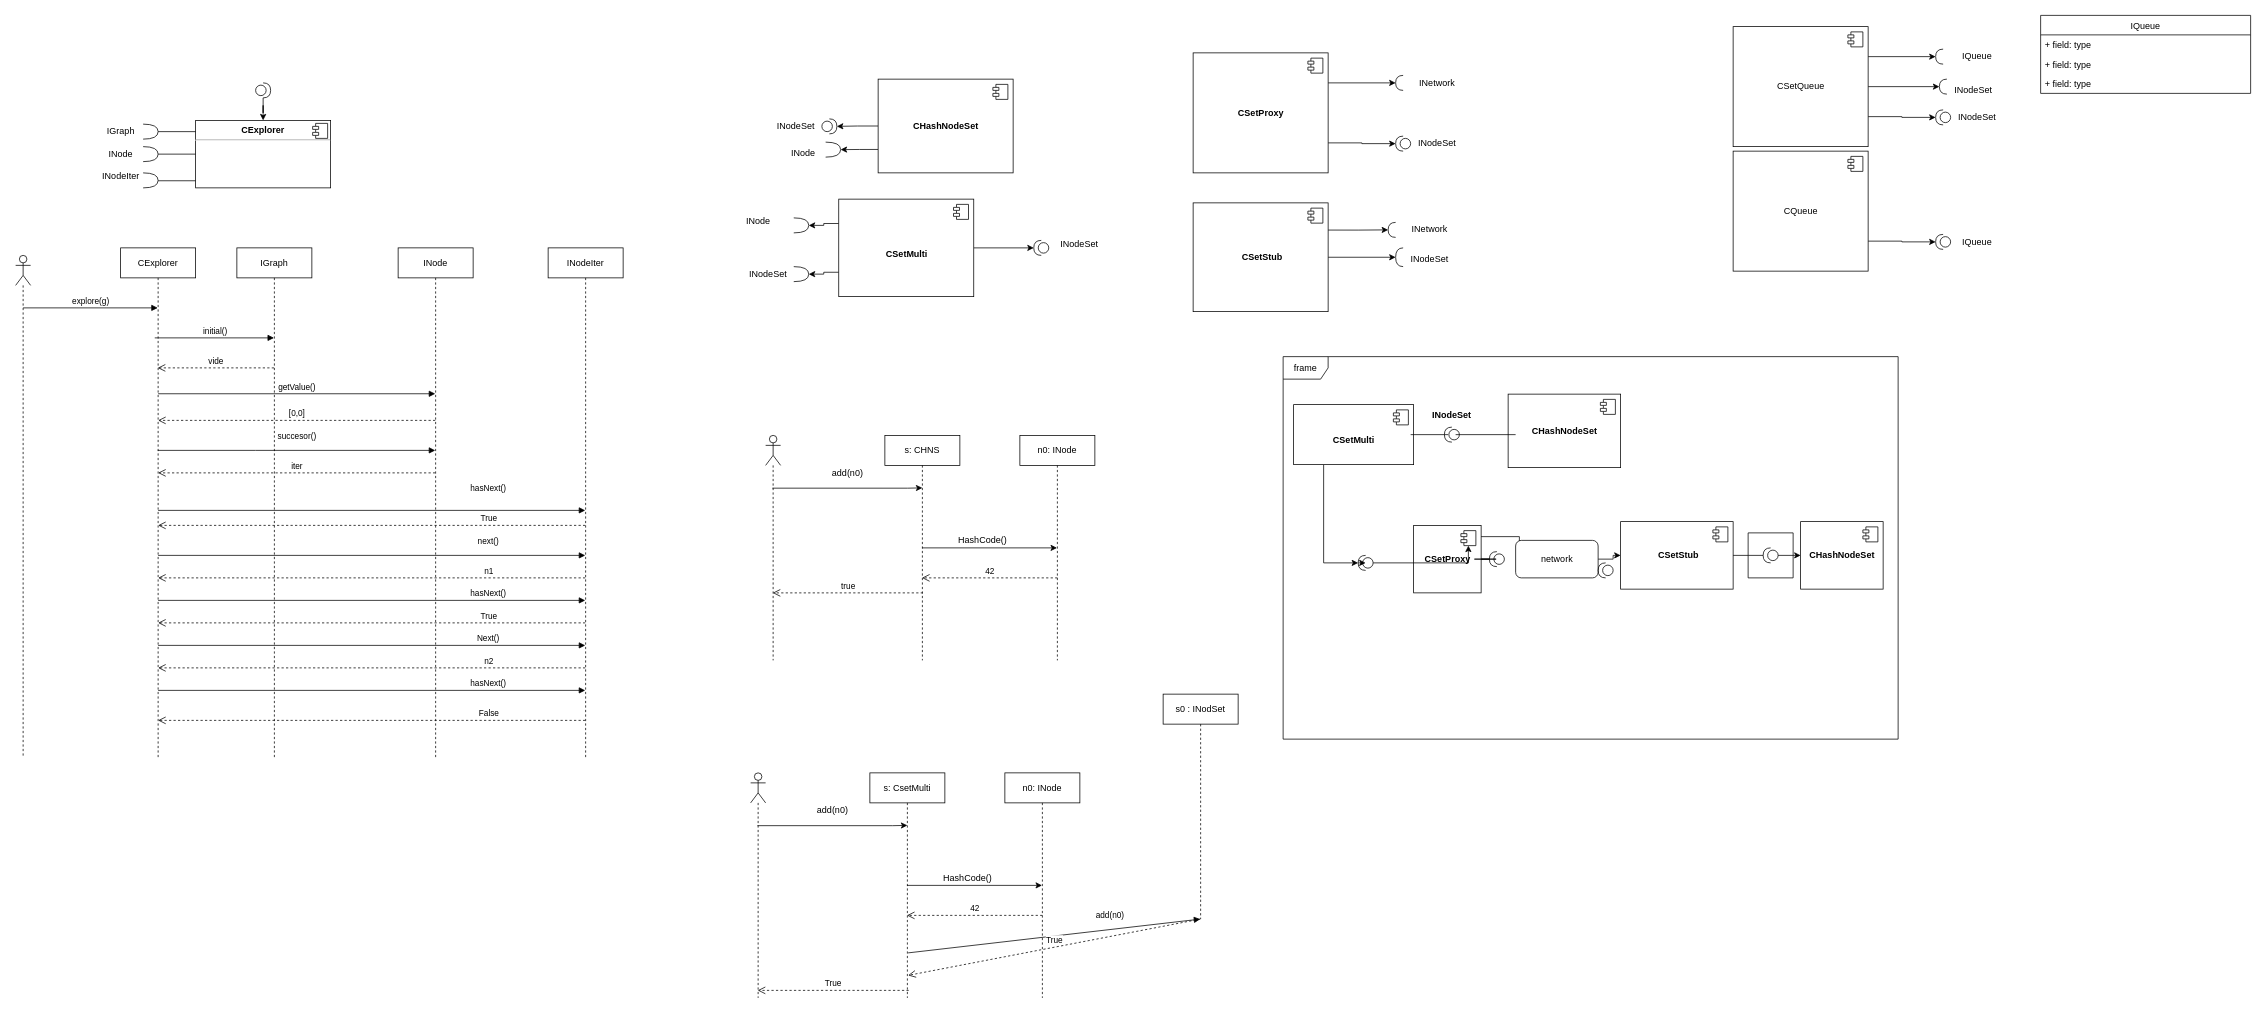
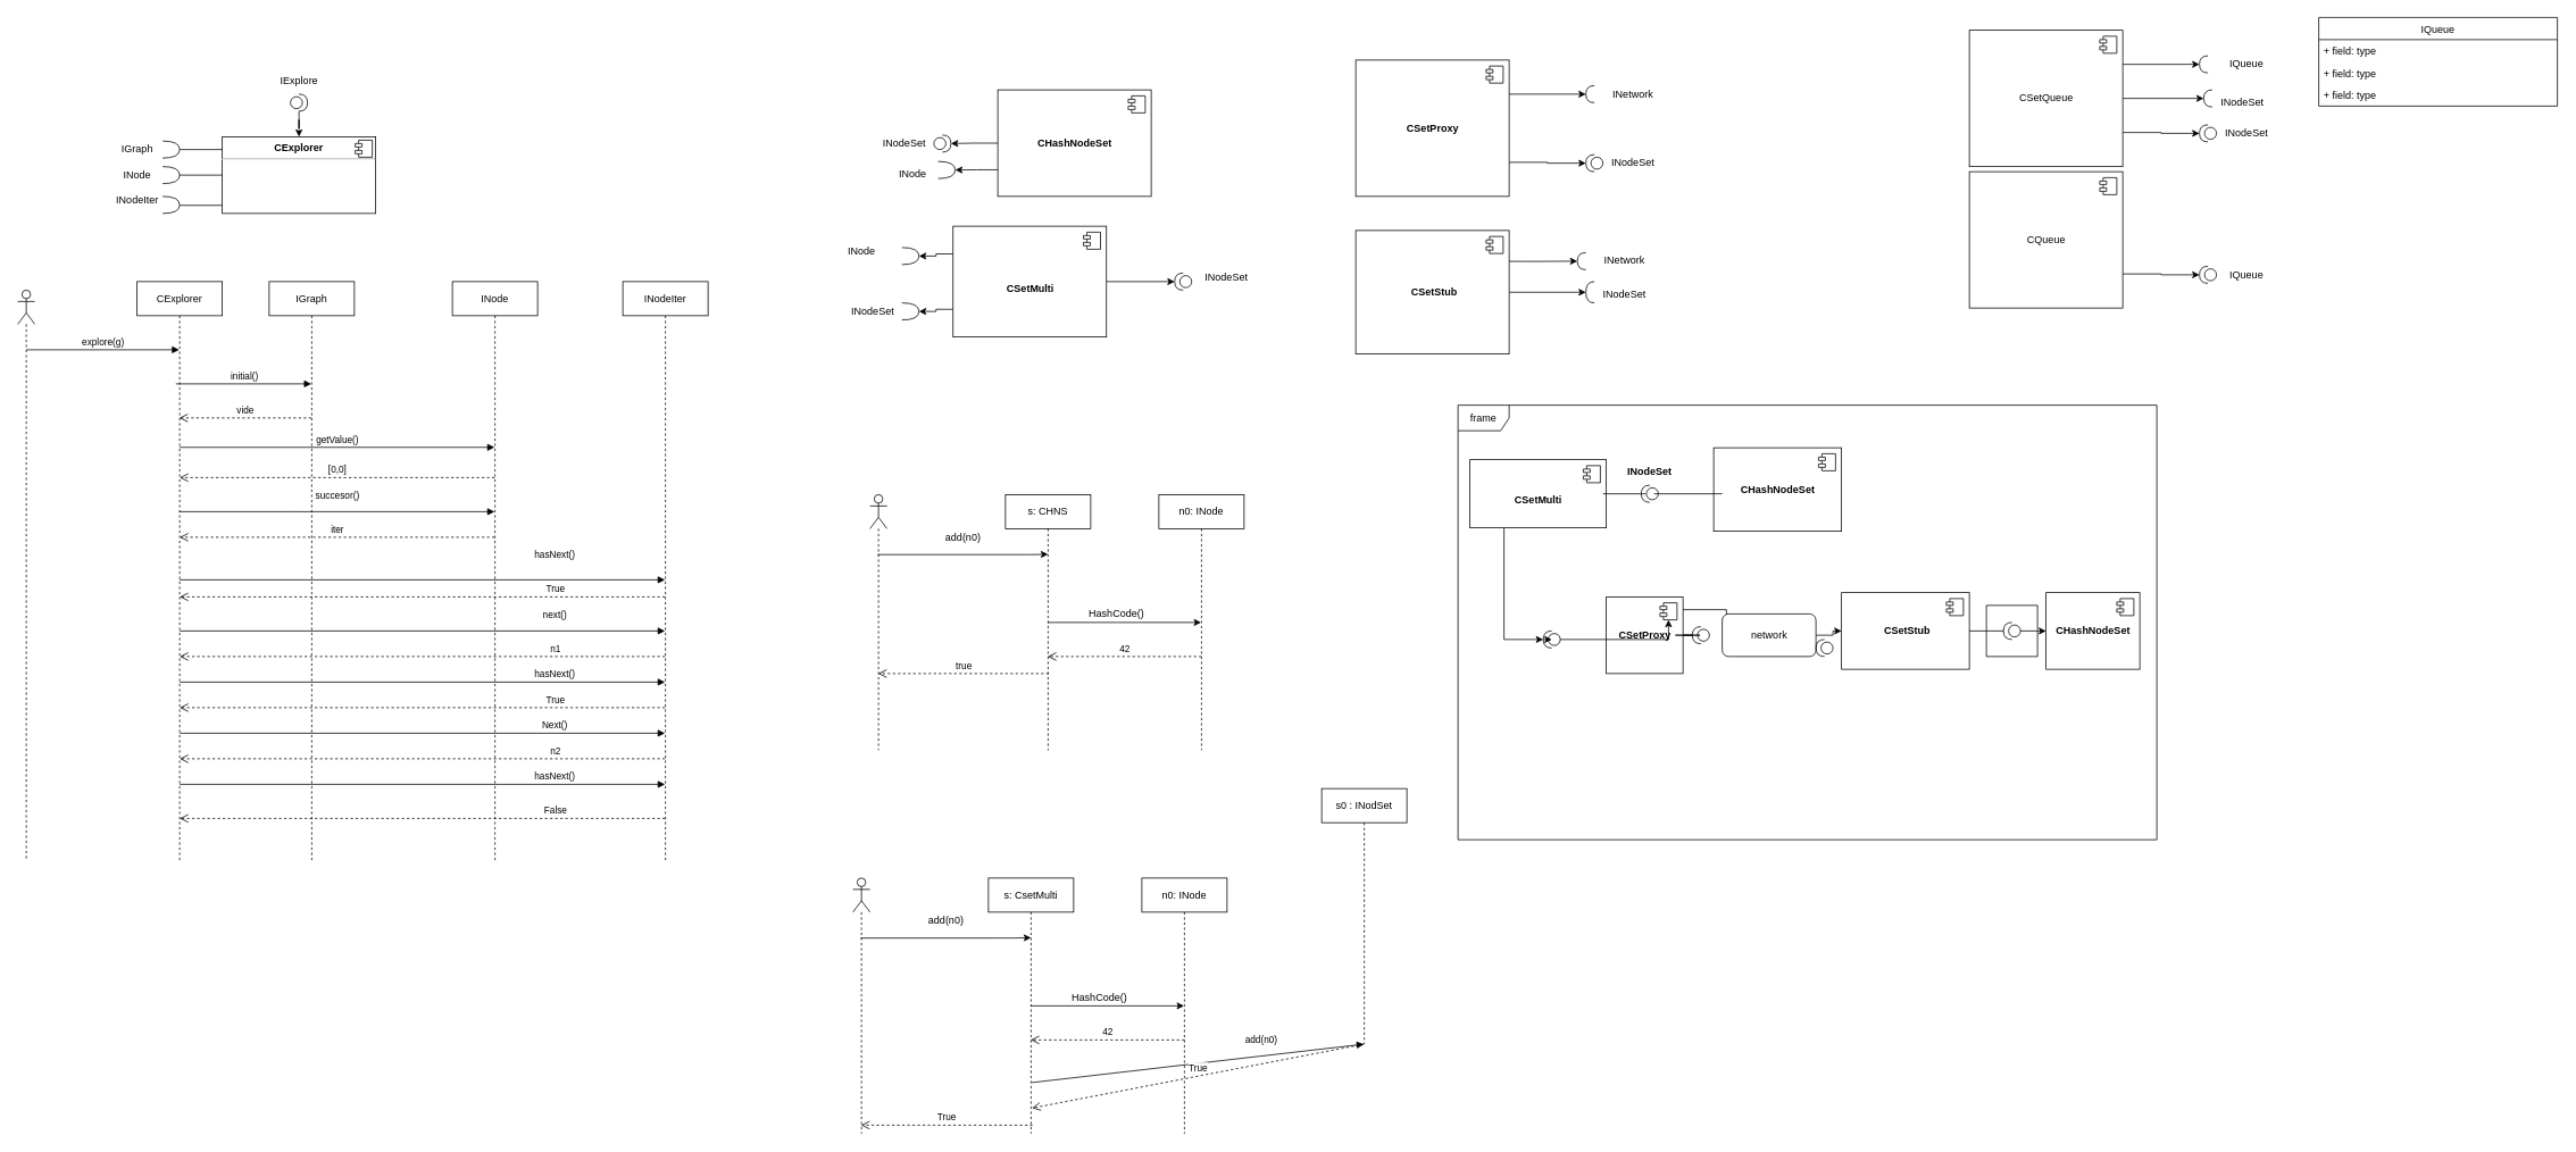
+ <mxCell id="15" value="IExplore" style="text;html=1;align=center;verticalAlign=middle;resizable=0;points=[];autosize=1;strokeColor=none;fillColor=none;" vertex="1" parent="1"><mxGeometry x="315" y="80" width="70" height="30" as="geometry" /></mxCell>
